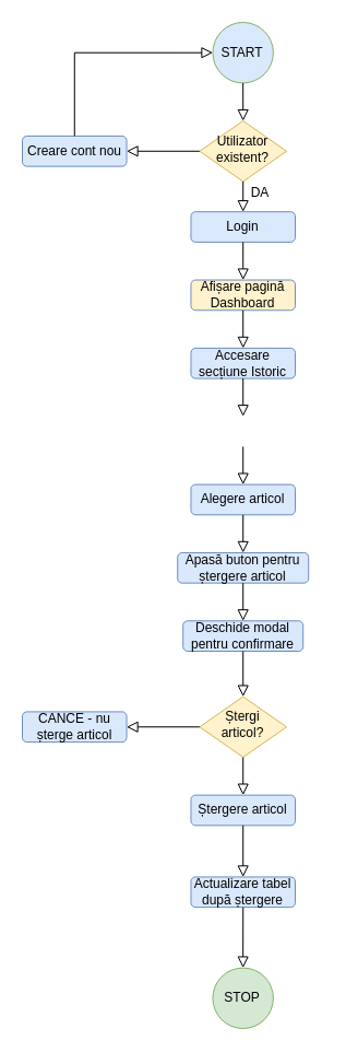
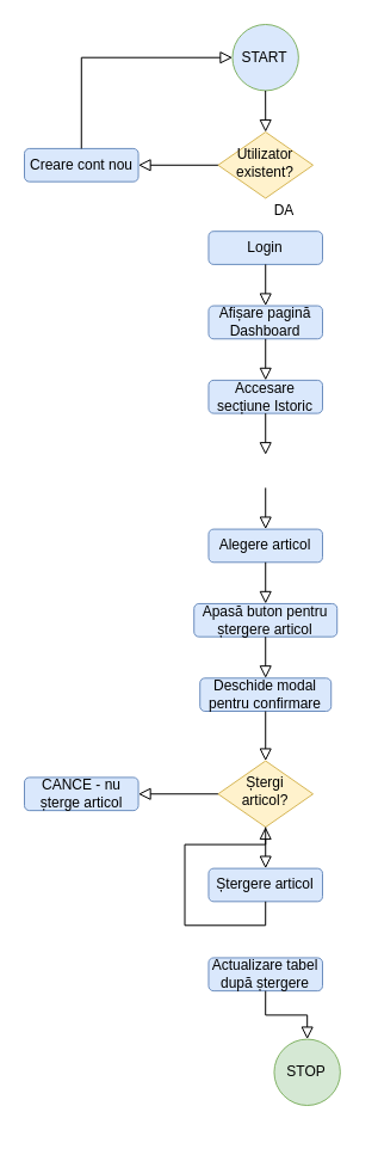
- <mxCell id="13" value="" style="rounded=0;html=1;jettySize=auto;orthogonalLoop=1;fontSize=11;endArrow=block;endFill=0;endSize=8;strokeWidth=1;shadow=0;labelBackgroundColor=none;edgeStyle=orthogonalEdgeStyle;exitX=0.5;exitY=1;exitDx=0;exitDy=0;entryX=0.5;entryY=0;entryDx=0;entryDy=0;" edge="1" parent="6" source="12" target="7"><mxGeometry relative="1" as="geometry"><mxPoint x="55.732" y="62.349" as="sourcePoint" /><mxPoint x="55.732" y="96.988" as="targetPoint" /></mxGeometry></mxCell>
- <mxCell id="10" value="Afișare pagină Dashboard" style="rounded=1;whiteSpace=wrap;html=1;fontSize=12;glass=0;strokeWidth=1;shadow=0;fillColor=#fff2cc;strokeColor=#6c8ebf;" vertex="1" parent="6"><mxGeometry y="235.541" width="95.541" height="27.711" as="geometry" /></mxCell>
+ <mxCell id="10" value="Afișare pagină Dashboard" style="rounded=1;whiteSpace=wrap;html=1;fontSize=12;glass=0;strokeWidth=1;shadow=0;fillColor=#dae8fc;strokeColor=#6c8ebf;" vertex="1" parent="6"><mxGeometry y="235.541" width="95.541" height="27.711" as="geometry" /></mxCell>
- <mxCell id="29" value="" style="rounded=0;html=1;jettySize=auto;orthogonalLoop=1;fontSize=11;endArrow=block;endFill=0;endSize=8;strokeWidth=1;shadow=0;labelBackgroundColor=none;edgeStyle=orthogonalEdgeStyle;entryX=0.5;entryY=0;entryDx=0;entryDy=0;exitX=0.5;exitY=1;exitDx=0;exitDy=0;" edge="1" parent="6" target="28" source="26"><mxGeometry relative="1" as="geometry"><mxPoint x="48.041" y="739.877" as="sourcePoint" /><mxPoint x="-227.229" y="683.073" as="targetPoint" /></mxGeometry></mxCell>
+ <mxCell id="29" value="" style="rounded=0;html=1;jettySize=auto;orthogonalLoop=1;fontSize=11;endArrow=block;endFill=0;endSize=8;strokeWidth=1;shadow=0;labelBackgroundColor=none;edgeStyle=orthogonalEdgeStyle;exitX=0.5;exitY=1;exitDx=0;exitDy=0;" edge="1" parent="6" target="22" source="26"><mxGeometry relative="1" as="geometry"><mxPoint x="48.041" y="739.877" as="sourcePoint" /><mxPoint x="-227.229" y="683.073" as="targetPoint" /></mxGeometry></mxCell>
- <mxCell id="33" value="STOP" style="ellipse;whiteSpace=wrap;html=1;aspect=fixed;fillColor=#d5e8d4;strokeColor=#82b366;" vertex="1" parent="2"><mxGeometry x="174.449" y="864.578" width="55.422" height="55.422" as="geometry" /></mxCell>
+ <mxCell id="33" value="STOP" style="ellipse;whiteSpace=wrap;html=1;aspect=fixed;fillColor=#d5e8d4;strokeColor=#82b366;" vertex="1" parent="2"><mxGeometry x="209.449" y="849.578" width="55.422" height="55.422" as="geometry" /></mxCell>
